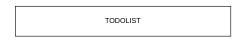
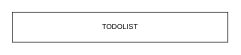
- <mxCell id="2" value="TODOLIST" style="rounded=0;whiteSpace=wrap;html=1;" vertex="1" parent="1"><mxGeometry x="25" y="10" width="360" height="50" as="geometry" /></mxCell>
+ <mxCell id="2" value="TODOLIST" style="rounded=0;whiteSpace=wrap;html=1;" vertex="1" parent="1"><mxGeometry x="20" y="20" width="360" height="50" as="geometry" /></mxCell>
